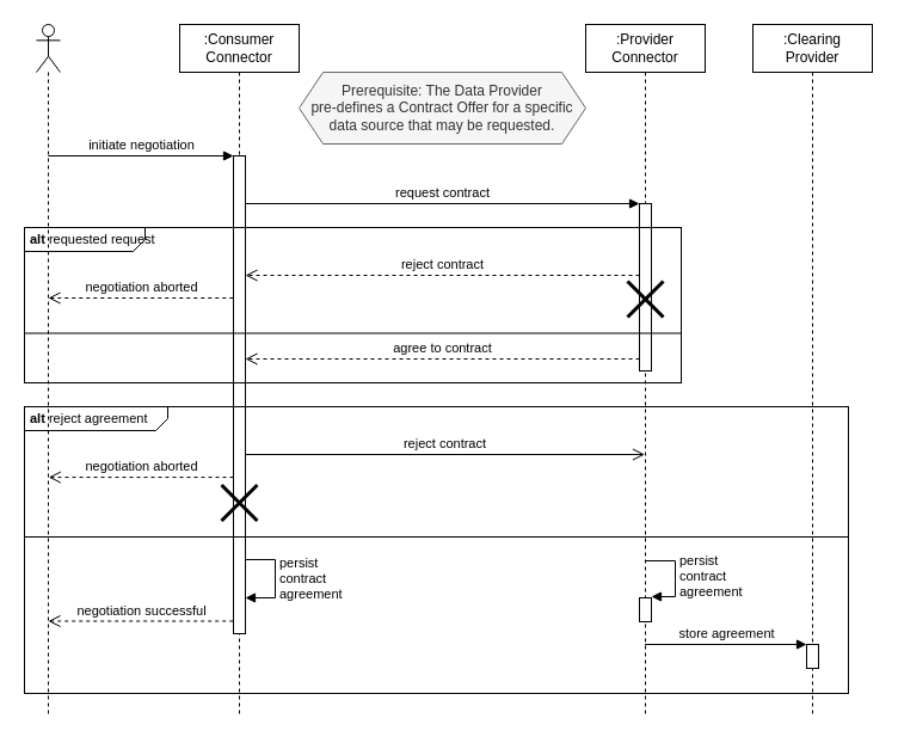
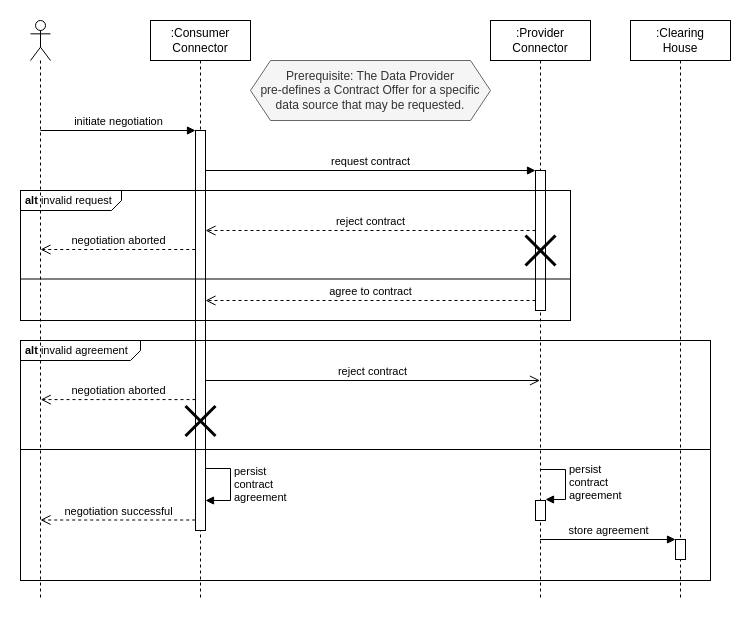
- <mxCell id="24" value=":Clearing&lt;br&gt;Provider" style="shape=umlLifeline;perimeter=lifelinePerimeter;whiteSpace=wrap;html=1;container=1;collapsible=0;recursiveResize=0;outlineConnect=0;" vertex="1" parent="1"><mxGeometry x="630" y="20" width="100" height="580" as="geometry" /></mxCell>
+ <mxCell id="24" value=":Clearing&lt;br&gt;House" style="shape=umlLifeline;perimeter=lifelinePerimeter;whiteSpace=wrap;html=1;container=1;collapsible=0;recursiveResize=0;outlineConnect=0;" vertex="1" parent="1"><mxGeometry x="630" y="20" width="100" height="580" as="geometry" /></mxCell>
- <mxCell id="18" value="&lt;p style=&quot;margin: 4px 0px 0px 5px ; text-align: left ; font-size: 11px&quot;&gt;&lt;b&gt;alt&amp;nbsp;&lt;/b&gt;requested request&lt;/p&gt;" style="html=1;shape=mxgraph.sysml.package;overflow=fill;labelX=101.14;align=left;spacingLeft=5;verticalAlign=top;spacingTop=-3;gradientColor=none;fillColor=none;fontSize=11;" vertex="1" parent="1"><mxGeometry x="20" y="190" width="550" height="130" as="geometry" /></mxCell>
+ <mxCell id="18" value="&lt;p style=&quot;margin: 4px 0px 0px 5px ; text-align: left ; font-size: 11px&quot;&gt;&lt;b&gt;alt&amp;nbsp;&lt;/b&gt;invalid request&lt;/p&gt;" style="html=1;shape=mxgraph.sysml.package;overflow=fill;labelX=101.14;align=left;spacingLeft=5;verticalAlign=top;spacingTop=-3;gradientColor=none;fillColor=none;fontSize=11;" vertex="1" parent="1"><mxGeometry x="20" y="190" width="550" height="130" as="geometry" /></mxCell>
- <mxCell id="5" value="&lt;p style=&quot;margin: 4px 0px 0px 5px ; text-align: left ; font-size: 11px&quot;&gt;&lt;b&gt;alt&amp;nbsp;&lt;/b&gt;reject agreement&lt;br&gt;&lt;/p&gt;" style="html=1;shape=mxgraph.sysml.package;overflow=fill;labelX=120.14;align=left;spacingLeft=5;verticalAlign=top;spacingTop=-3;gradientColor=none;fillColor=none;fontSize=11;" vertex="1" parent="3"><mxGeometry x="-130" y="320" width="690" height="240" as="geometry" /></mxCell>
+ <mxCell id="5" value="&lt;p style=&quot;margin: 4px 0px 0px 5px ; text-align: left ; font-size: 11px&quot;&gt;&lt;b&gt;alt&amp;nbsp;&lt;/b&gt;invalid agreement&lt;br&gt;&lt;/p&gt;" style="html=1;shape=mxgraph.sysml.package;overflow=fill;labelX=120.14;align=left;spacingLeft=5;verticalAlign=top;spacingTop=-3;gradientColor=none;fillColor=none;fontSize=11;" vertex="1" parent="3"><mxGeometry x="-130" y="320" width="690" height="240" as="geometry" /></mxCell>
